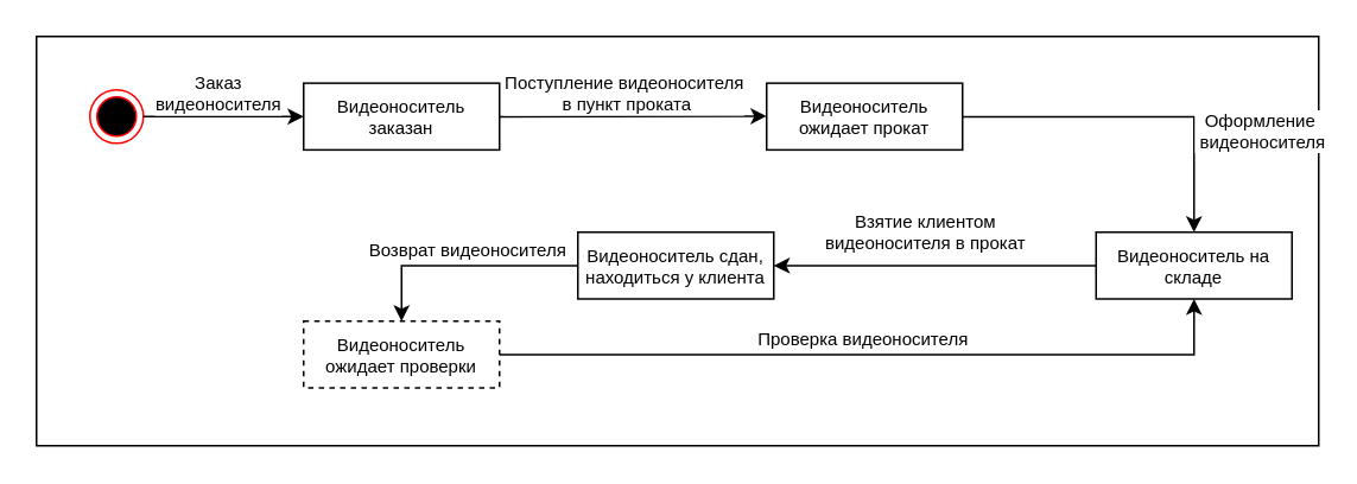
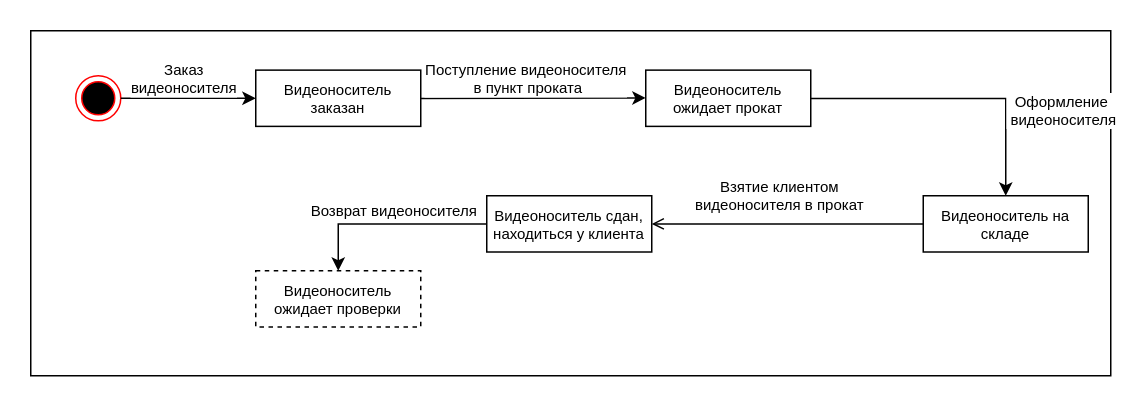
- <mxCell id="12" style="edgeStyle=orthogonalEdgeStyle;rounded=0;orthogonalLoop=1;jettySize=auto;html=1;entryX=1;entryY=0.5;entryDx=0;entryDy=0;fontSize=10;" edge="1" parent="1" source="14" target="17"><mxGeometry relative="1" as="geometry" /></mxCell>
+ <mxCell id="12" style="edgeStyle=orthogonalEdgeStyle;rounded=0;orthogonalLoop=1;jettySize=auto;html=1;entryX=1;entryY=0.5;entryDx=0;entryDy=0;fontSize=10;endArrow=open;" edge="1" parent="1" source="14" target="17"><mxGeometry relative="1" as="geometry" /></mxCell>
- <mxCell id="18" style="edgeStyle=orthogonalEdgeStyle;rounded=0;orthogonalLoop=1;jettySize=auto;html=1;entryX=0.5;entryY=1;entryDx=0;entryDy=0;fontSize=10;" edge="1" parent="1" source="20" target="14"><mxGeometry relative="1" as="geometry" /></mxCell>
- <mxCell id="19" value="Проверка видеоносителя" style="edgeLabel;html=1;align=center;verticalAlign=middle;resizable=0;points=[];fontSize=10;" vertex="1" connectable="0" parent="18"><mxGeometry x="0.202" y="-1" relative="1" as="geometry"><mxPoint x="-50" y="-10" as="offset" /></mxGeometry></mxCell>
